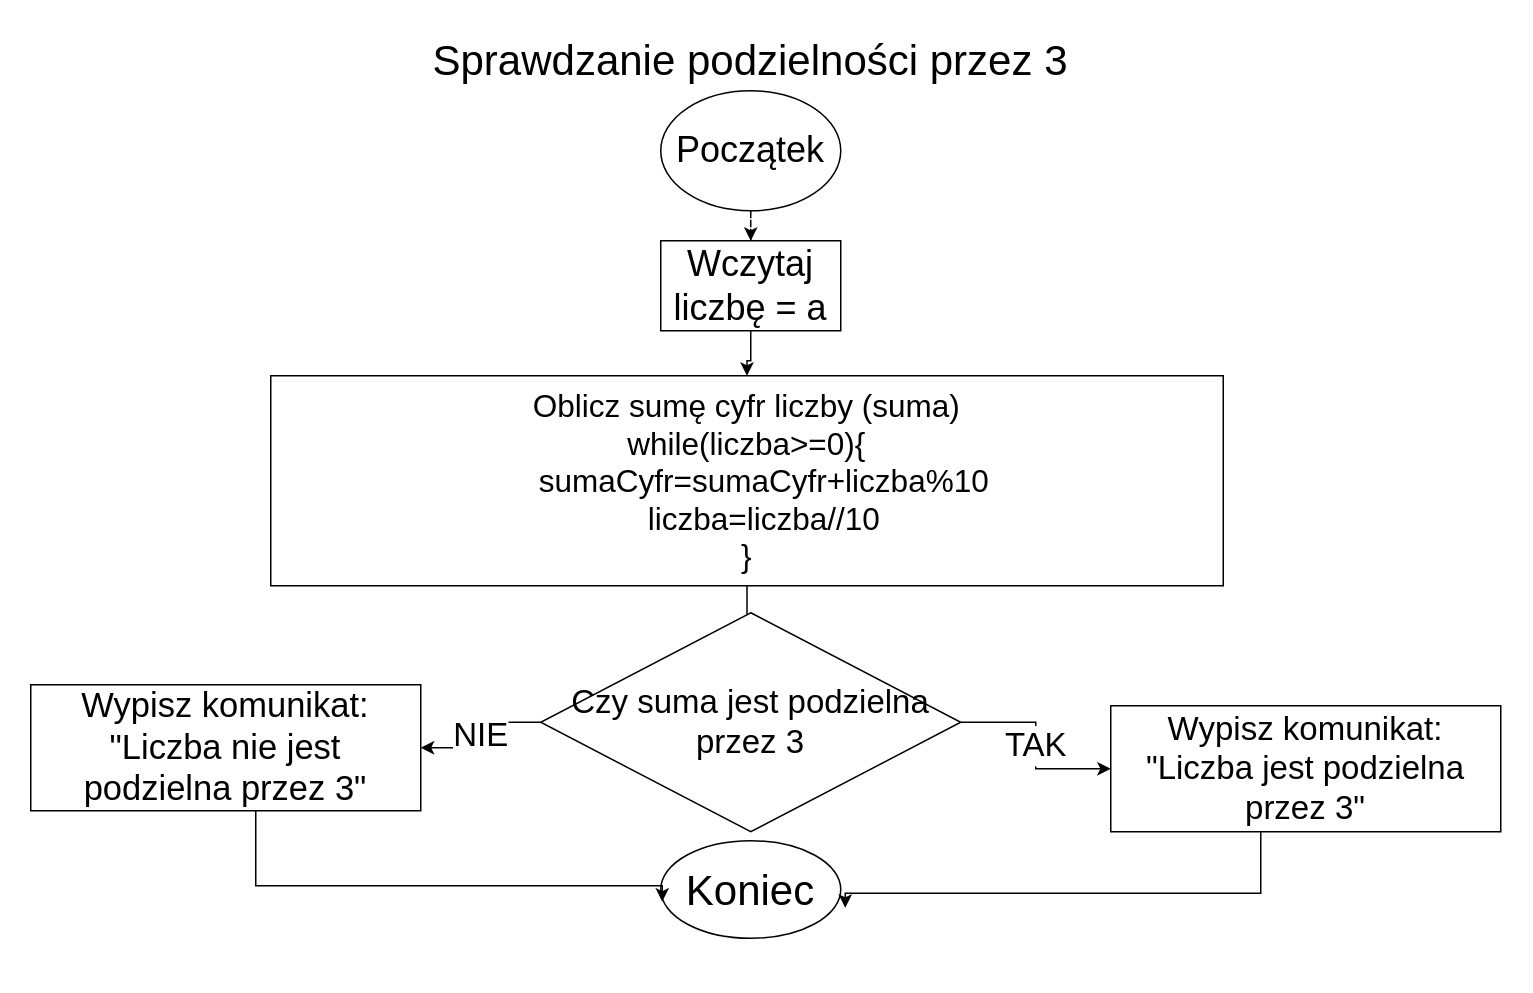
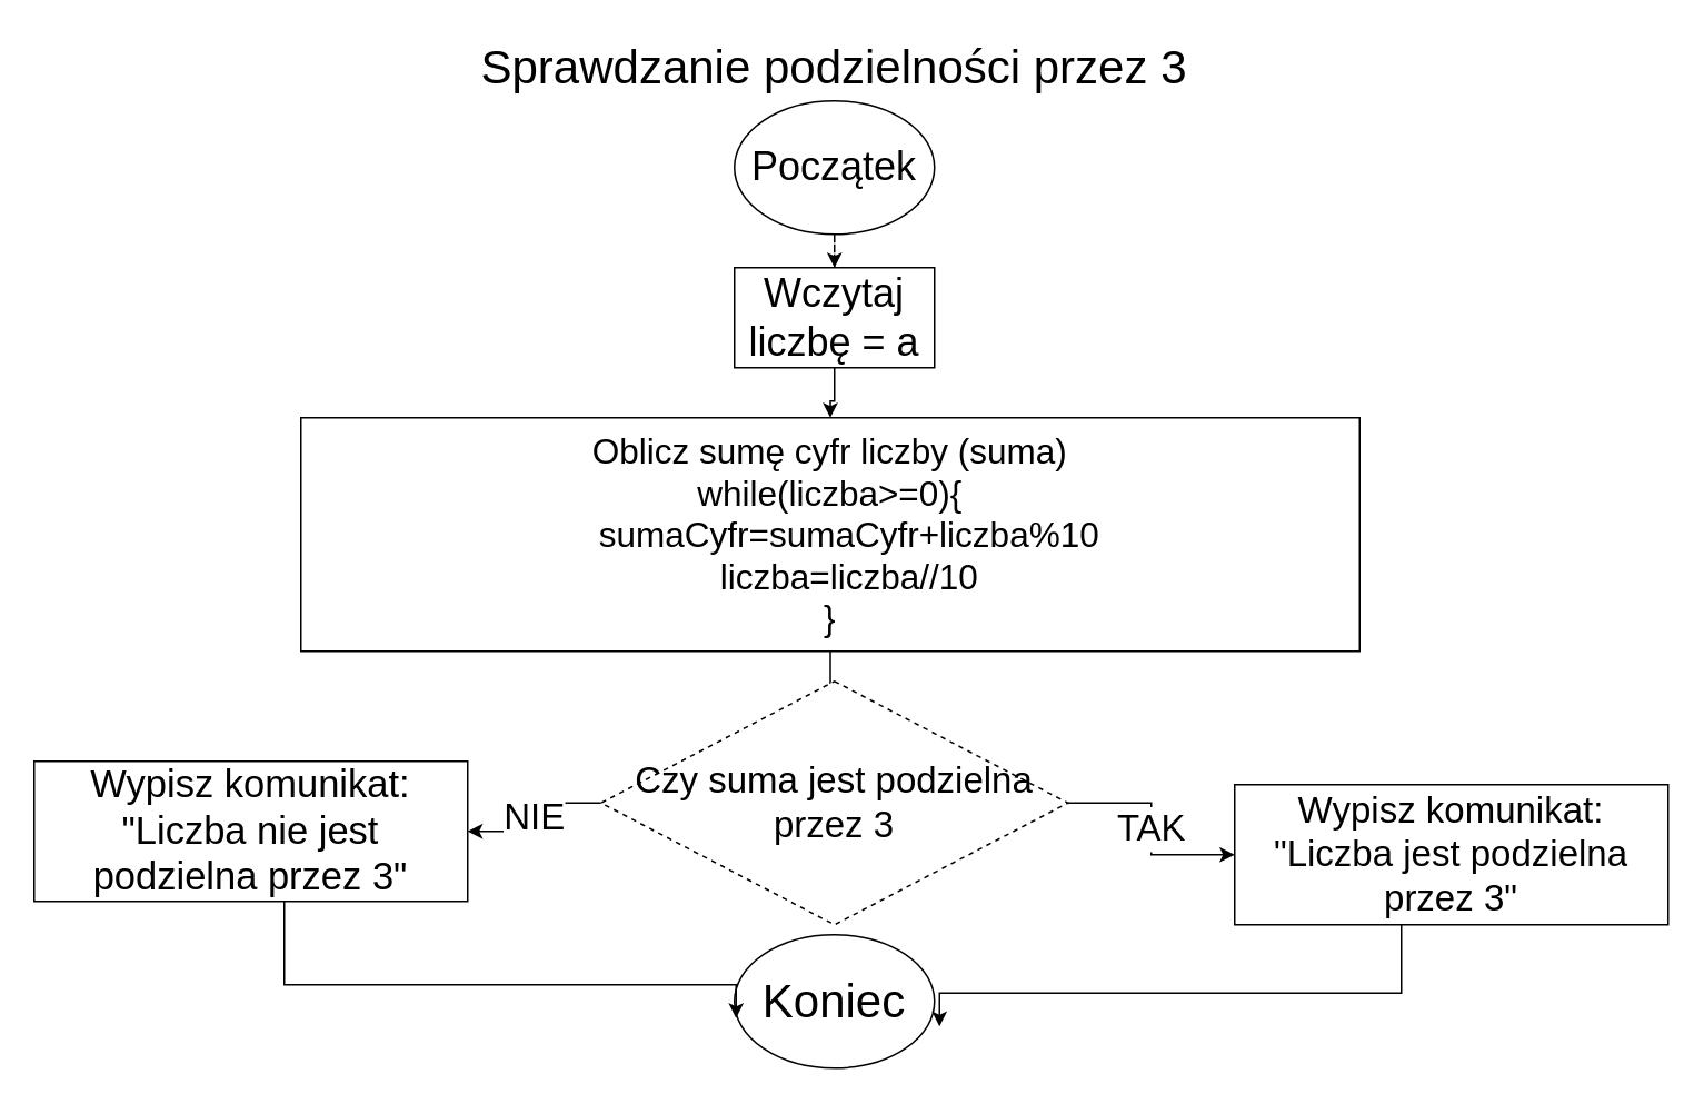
- <mxCell id="12" value="&lt;font style=&quot;font-size: 22px;&quot;&gt;Czy suma jest podzielna przez 3&lt;br&gt;&lt;/font&gt;" style="rhombus;whiteSpace=wrap;html=1;" vertex="1" parent="1"><mxGeometry x="360" y="408" width="280" height="146" as="geometry" /></mxCell>
+ <mxCell id="12" value="&lt;font style=&quot;font-size: 22px;&quot;&gt;Czy suma jest podzielna przez 3&lt;br&gt;&lt;/font&gt;" style="rhombus;whiteSpace=wrap;html=1;dashed=1;" vertex="1" parent="1"><mxGeometry x="360" y="408" width="280" height="146" as="geometry" /></mxCell>
- <mxCell id="5" value="Koniec" style="ellipse;whiteSpace=wrap;html=1;fontSize=28;" vertex="1" parent="1"><mxGeometry x="440" y="560" width="120" height="65" as="geometry" /></mxCell>
+ <mxCell id="5" value="Koniec" style="ellipse;whiteSpace=wrap;html=1;fontSize=28;" vertex="1" parent="1"><mxGeometry x="440" y="560" width="120" height="80" as="geometry" /></mxCell>
